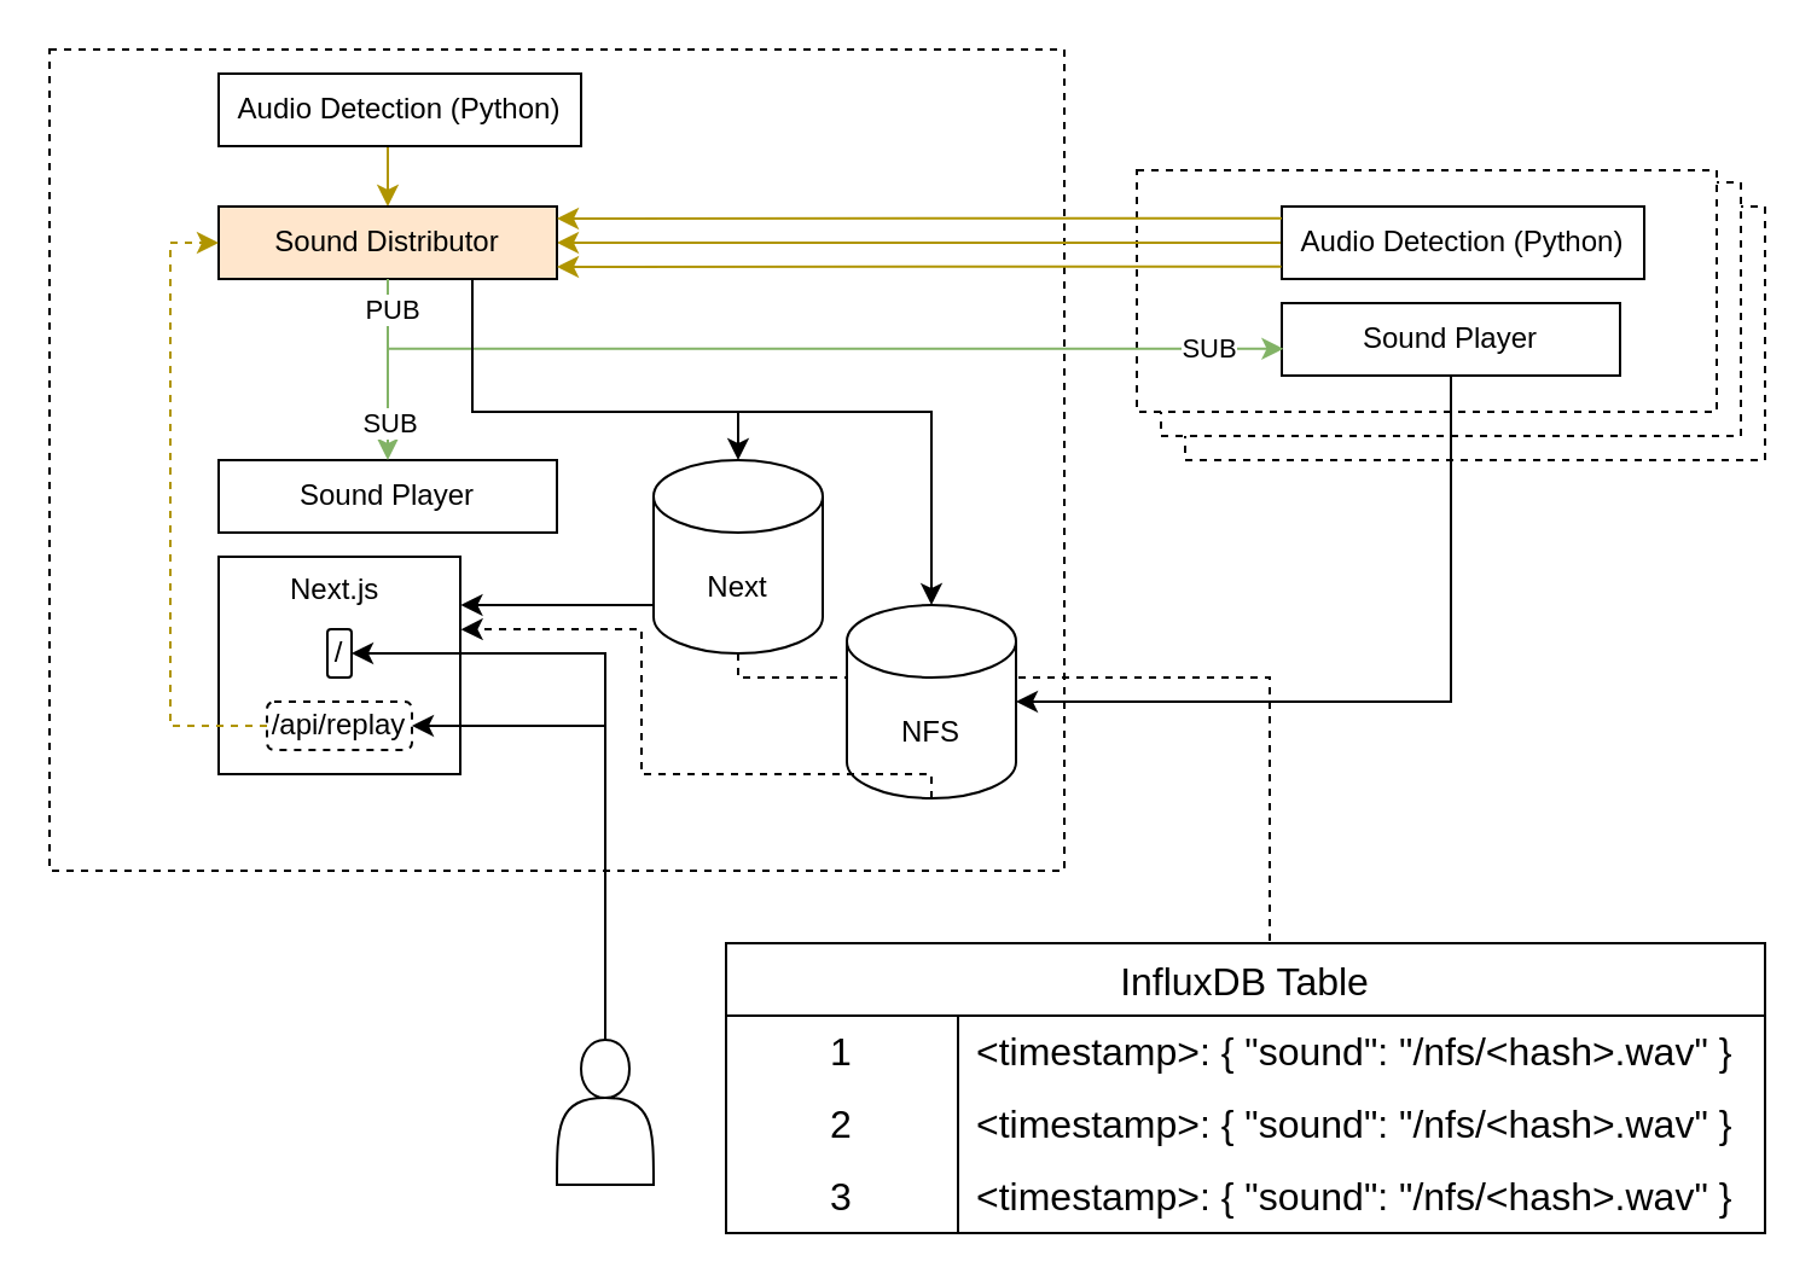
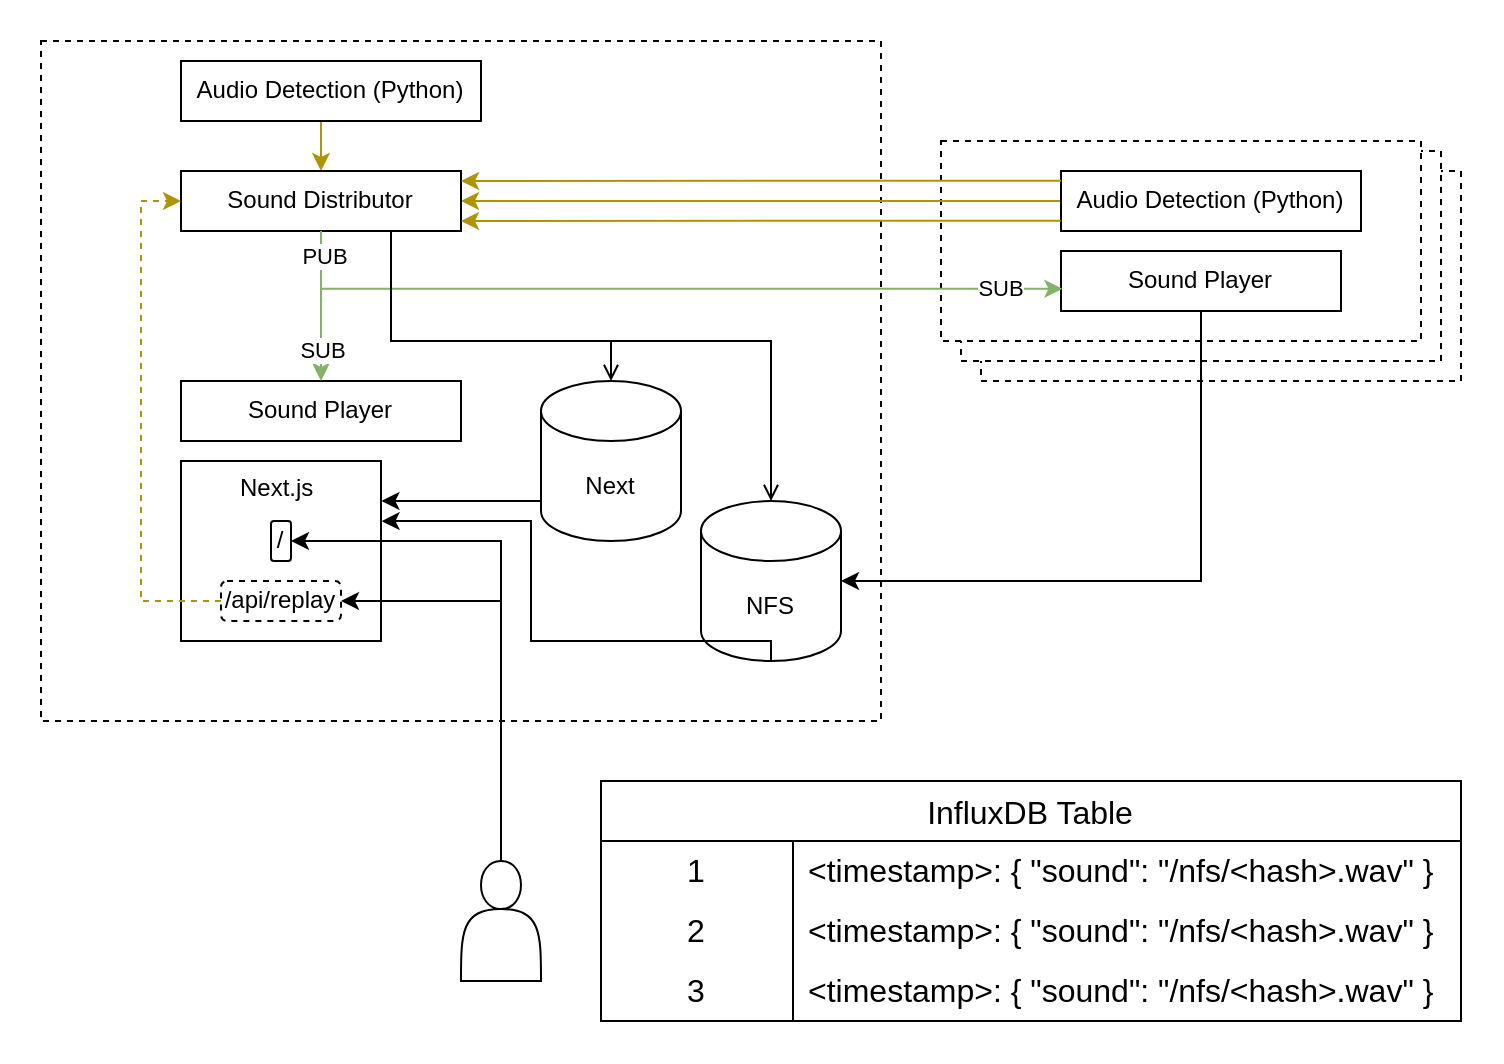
- <mxCell id="18" value="Sound Distributor" style="rounded=0;whiteSpace=wrap;html=1;fillColor=#ffe6cc;" parent="1" vertex="1"><mxGeometry x="90" y="85" width="140" height="30" as="geometry" /></mxCell>
+ <mxCell id="18" value="Sound Distributor" style="rounded=0;whiteSpace=wrap;html=1;" parent="1" vertex="1"><mxGeometry x="90" y="85" width="140" height="30" as="geometry" /></mxCell>
- <mxCell id="17" style="edgeStyle=orthogonalEdgeStyle;rounded=0;orthogonalLoop=1;jettySize=auto;html=1;exitX=0.75;exitY=1;exitDx=0;exitDy=0;" parent="1" source="18" target="8" edge="1"><mxGeometry relative="1" as="geometry"><Array as="points"><mxPoint x="195" y="170" /><mxPoint x="305" y="170" /></Array></mxGeometry></mxCell>
+ <mxCell id="17" style="edgeStyle=orthogonalEdgeStyle;rounded=0;orthogonalLoop=1;jettySize=auto;html=1;exitX=0.75;exitY=1;exitDx=0;exitDy=0;endArrow=open;" parent="1" source="18" target="8" edge="1"><mxGeometry relative="1" as="geometry"><Array as="points"><mxPoint x="195" y="170" /><mxPoint x="305" y="170" /></Array></mxGeometry></mxCell>
- <mxCell id="28" style="edgeStyle=orthogonalEdgeStyle;rounded=0;orthogonalLoop=1;jettySize=auto;html=1;exitX=0.75;exitY=1;exitDx=0;exitDy=0;entryX=0.5;entryY=0;entryDx=0;entryDy=0;entryPerimeter=0;" parent="1" source="18" target="27" edge="1"><mxGeometry relative="1" as="geometry"><Array as="points"><mxPoint x="195" y="170" /><mxPoint x="385" y="170" /></Array></mxGeometry></mxCell>
+ <mxCell id="28" style="edgeStyle=orthogonalEdgeStyle;rounded=0;orthogonalLoop=1;jettySize=auto;html=1;exitX=0.75;exitY=1;exitDx=0;exitDy=0;entryX=0.5;entryY=0;entryDx=0;entryDy=0;entryPerimeter=0;endArrow=open;" parent="1" source="18" target="27" edge="1"><mxGeometry relative="1" as="geometry"><Array as="points"><mxPoint x="195" y="170" /><mxPoint x="385" y="170" /></Array></mxGeometry></mxCell>
- <mxCell id="7" style="edgeStyle=orthogonalEdgeStyle;rounded=0;orthogonalLoop=1;jettySize=auto;html=1;exitX=0.5;exitY=1;exitDx=0;exitDy=0;exitPerimeter=0;entryX=0.5;entryY=0;entryDx=0;entryDy=0;endArrow=none;endFill=0;dashed=1;" parent="1" source="8" target="29" edge="1"><mxGeometry relative="1" as="geometry"><Array as="points"><mxPoint x="305" y="280" /><mxPoint x="525" y="280" /></Array></mxGeometry></mxCell>
- <mxCell id="43" style="edgeStyle=orthogonalEdgeStyle;rounded=0;orthogonalLoop=1;jettySize=auto;html=1;exitX=0.5;exitY=1;exitDx=0;exitDy=0;exitPerimeter=0;entryX=1.003;entryY=0.334;entryDx=0;entryDy=0;entryPerimeter=0;dashed=1;" parent="1" source="27" target="10" edge="1"><mxGeometry relative="1" as="geometry"><mxPoint x="180" y="260" as="targetPoint" /><Array as="points"><mxPoint x="385" y="320" /><mxPoint x="265" y="320" /><mxPoint x="265" y="260" /><mxPoint x="210" y="260" /></Array></mxGeometry></mxCell>
+ <mxCell id="43" style="edgeStyle=orthogonalEdgeStyle;rounded=0;orthogonalLoop=1;jettySize=auto;html=1;exitX=0.5;exitY=1;exitDx=0;exitDy=0;exitPerimeter=0;entryX=1.003;entryY=0.334;entryDx=0;entryDy=0;entryPerimeter=0;" parent="1" source="27" target="10" edge="1"><mxGeometry relative="1" as="geometry"><mxPoint x="180" y="260" as="targetPoint" /><Array as="points"><mxPoint x="385" y="320" /><mxPoint x="265" y="320" /><mxPoint x="265" y="260" /><mxPoint x="210" y="260" /></Array></mxGeometry></mxCell>
